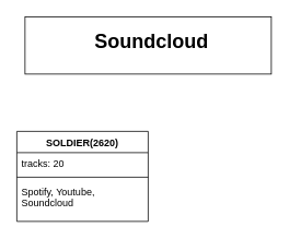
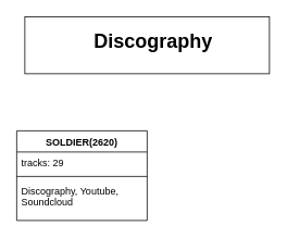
- <mxCell id="3" value="&lt;h1&gt;Soundcloud&lt;/h1&gt;&lt;div&gt;&lt;br&gt;&lt;/div&gt;" style="text;html=1;strokeColor=none;fillColor=none;spacing=5;spacingTop=-20;whiteSpace=wrap;overflow=hidden;rounded=0;" vertex="1" parent="1"><mxGeometry x="110" y="30" width="190" height="120" as="geometry" /></mxCell>
+ <mxCell id="3" value="&lt;h1&gt;Discography&lt;/h1&gt;&lt;div&gt;&lt;br&gt;&lt;/div&gt;" style="text;html=1;strokeColor=none;fillColor=none;spacing=5;spacingTop=-20;whiteSpace=wrap;overflow=hidden;rounded=0;" vertex="1" parent="1"><mxGeometry x="110" y="30" width="190" height="120" as="geometry" /></mxCell>
- <mxCell id="5" value="tracks: 20" style="text;strokeColor=none;fillColor=none;align=left;verticalAlign=top;spacingLeft=4;spacingRight=4;overflow=hidden;rotatable=0;points=[[0,0.5],[1,0.5]];portConstraint=eastwest;whiteSpace=wrap;html=1;" vertex="1" parent="4"><mxGeometry y="26" width="160" height="26" as="geometry" /></mxCell>
+ <mxCell id="5" value="tracks: 29" style="text;strokeColor=none;fillColor=none;align=left;verticalAlign=top;spacingLeft=4;spacingRight=4;overflow=hidden;rotatable=0;points=[[0,0.5],[1,0.5]];portConstraint=eastwest;whiteSpace=wrap;html=1;" vertex="1" parent="4"><mxGeometry y="26" width="160" height="26" as="geometry" /></mxCell>
- <mxCell id="7" value="Spotify, Youtube, Soundcloud" style="text;strokeColor=none;fillColor=none;align=left;verticalAlign=top;spacingLeft=4;spacingRight=4;overflow=hidden;rotatable=0;points=[[0,0.5],[1,0.5]];portConstraint=eastwest;whiteSpace=wrap;html=1;" vertex="1" parent="4"><mxGeometry y="60" width="160" height="50" as="geometry" /></mxCell>
+ <mxCell id="7" value="Discography, Youtube, Soundcloud" style="text;strokeColor=none;fillColor=none;align=left;verticalAlign=top;spacingLeft=4;spacingRight=4;overflow=hidden;rotatable=0;points=[[0,0.5],[1,0.5]];portConstraint=eastwest;whiteSpace=wrap;html=1;" vertex="1" parent="4"><mxGeometry y="60" width="160" height="50" as="geometry" /></mxCell>
